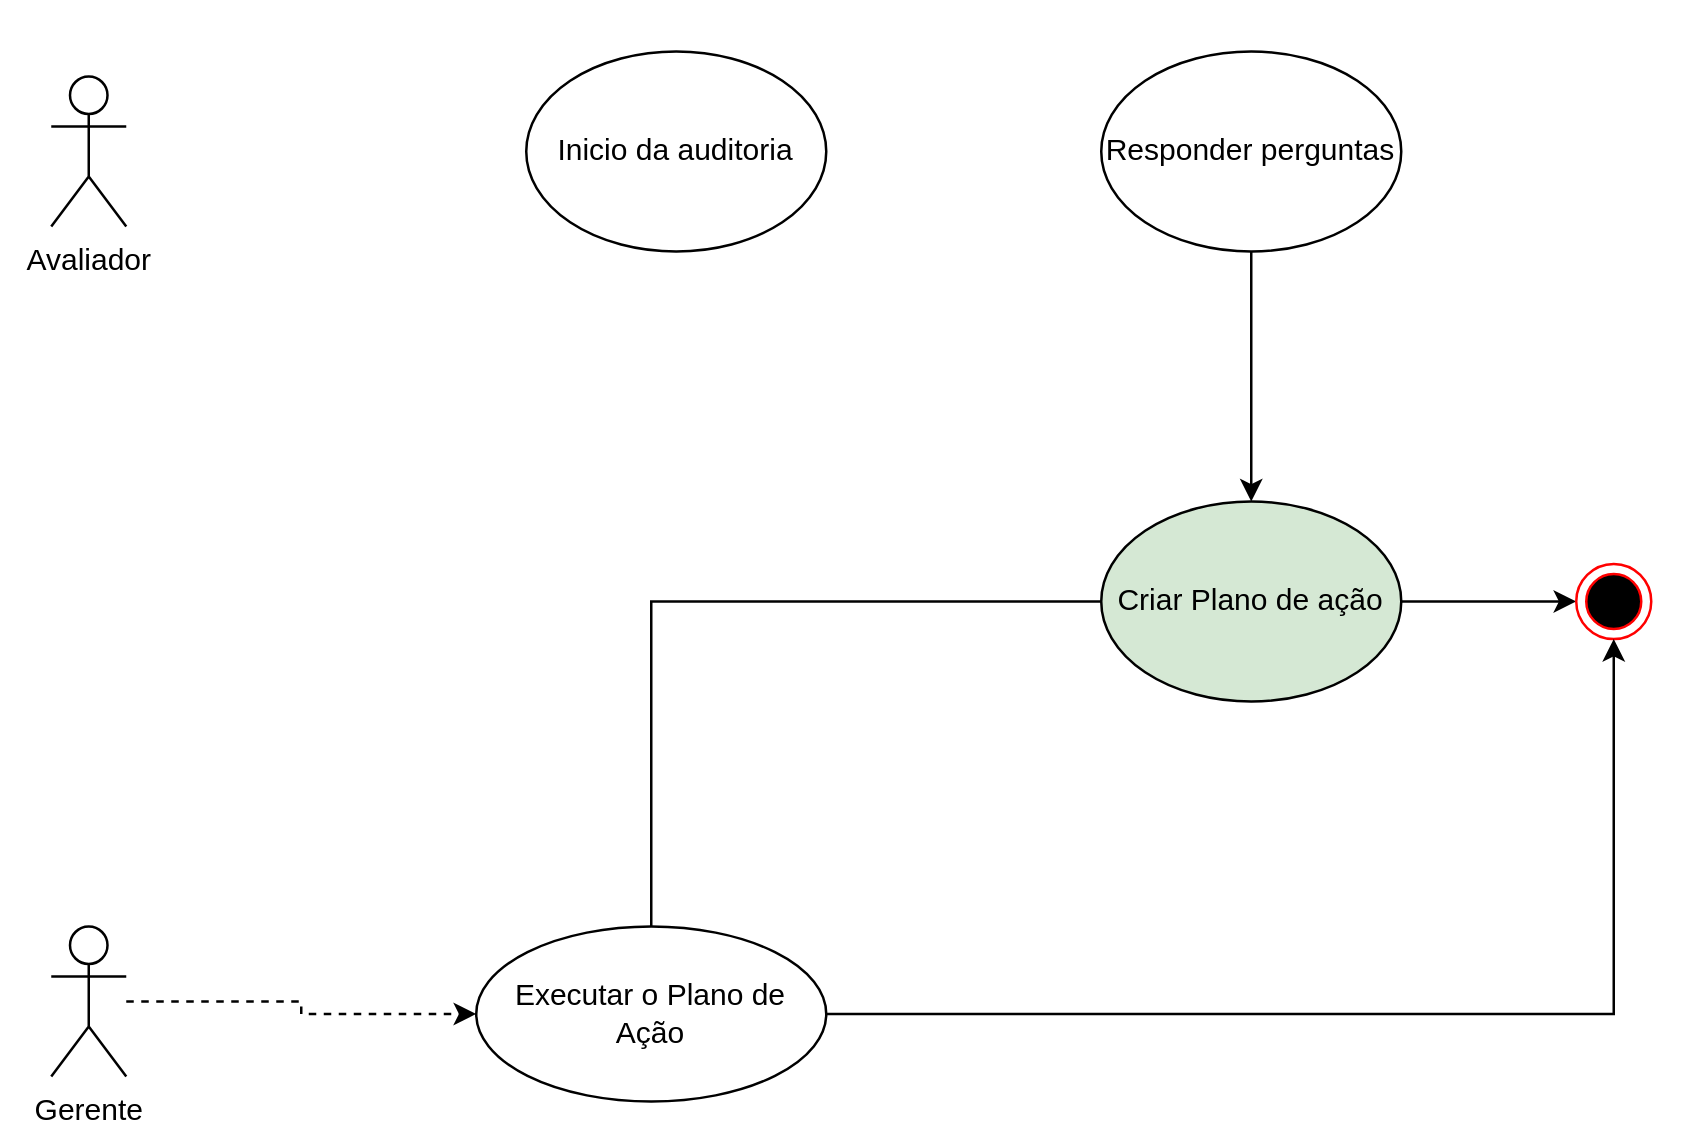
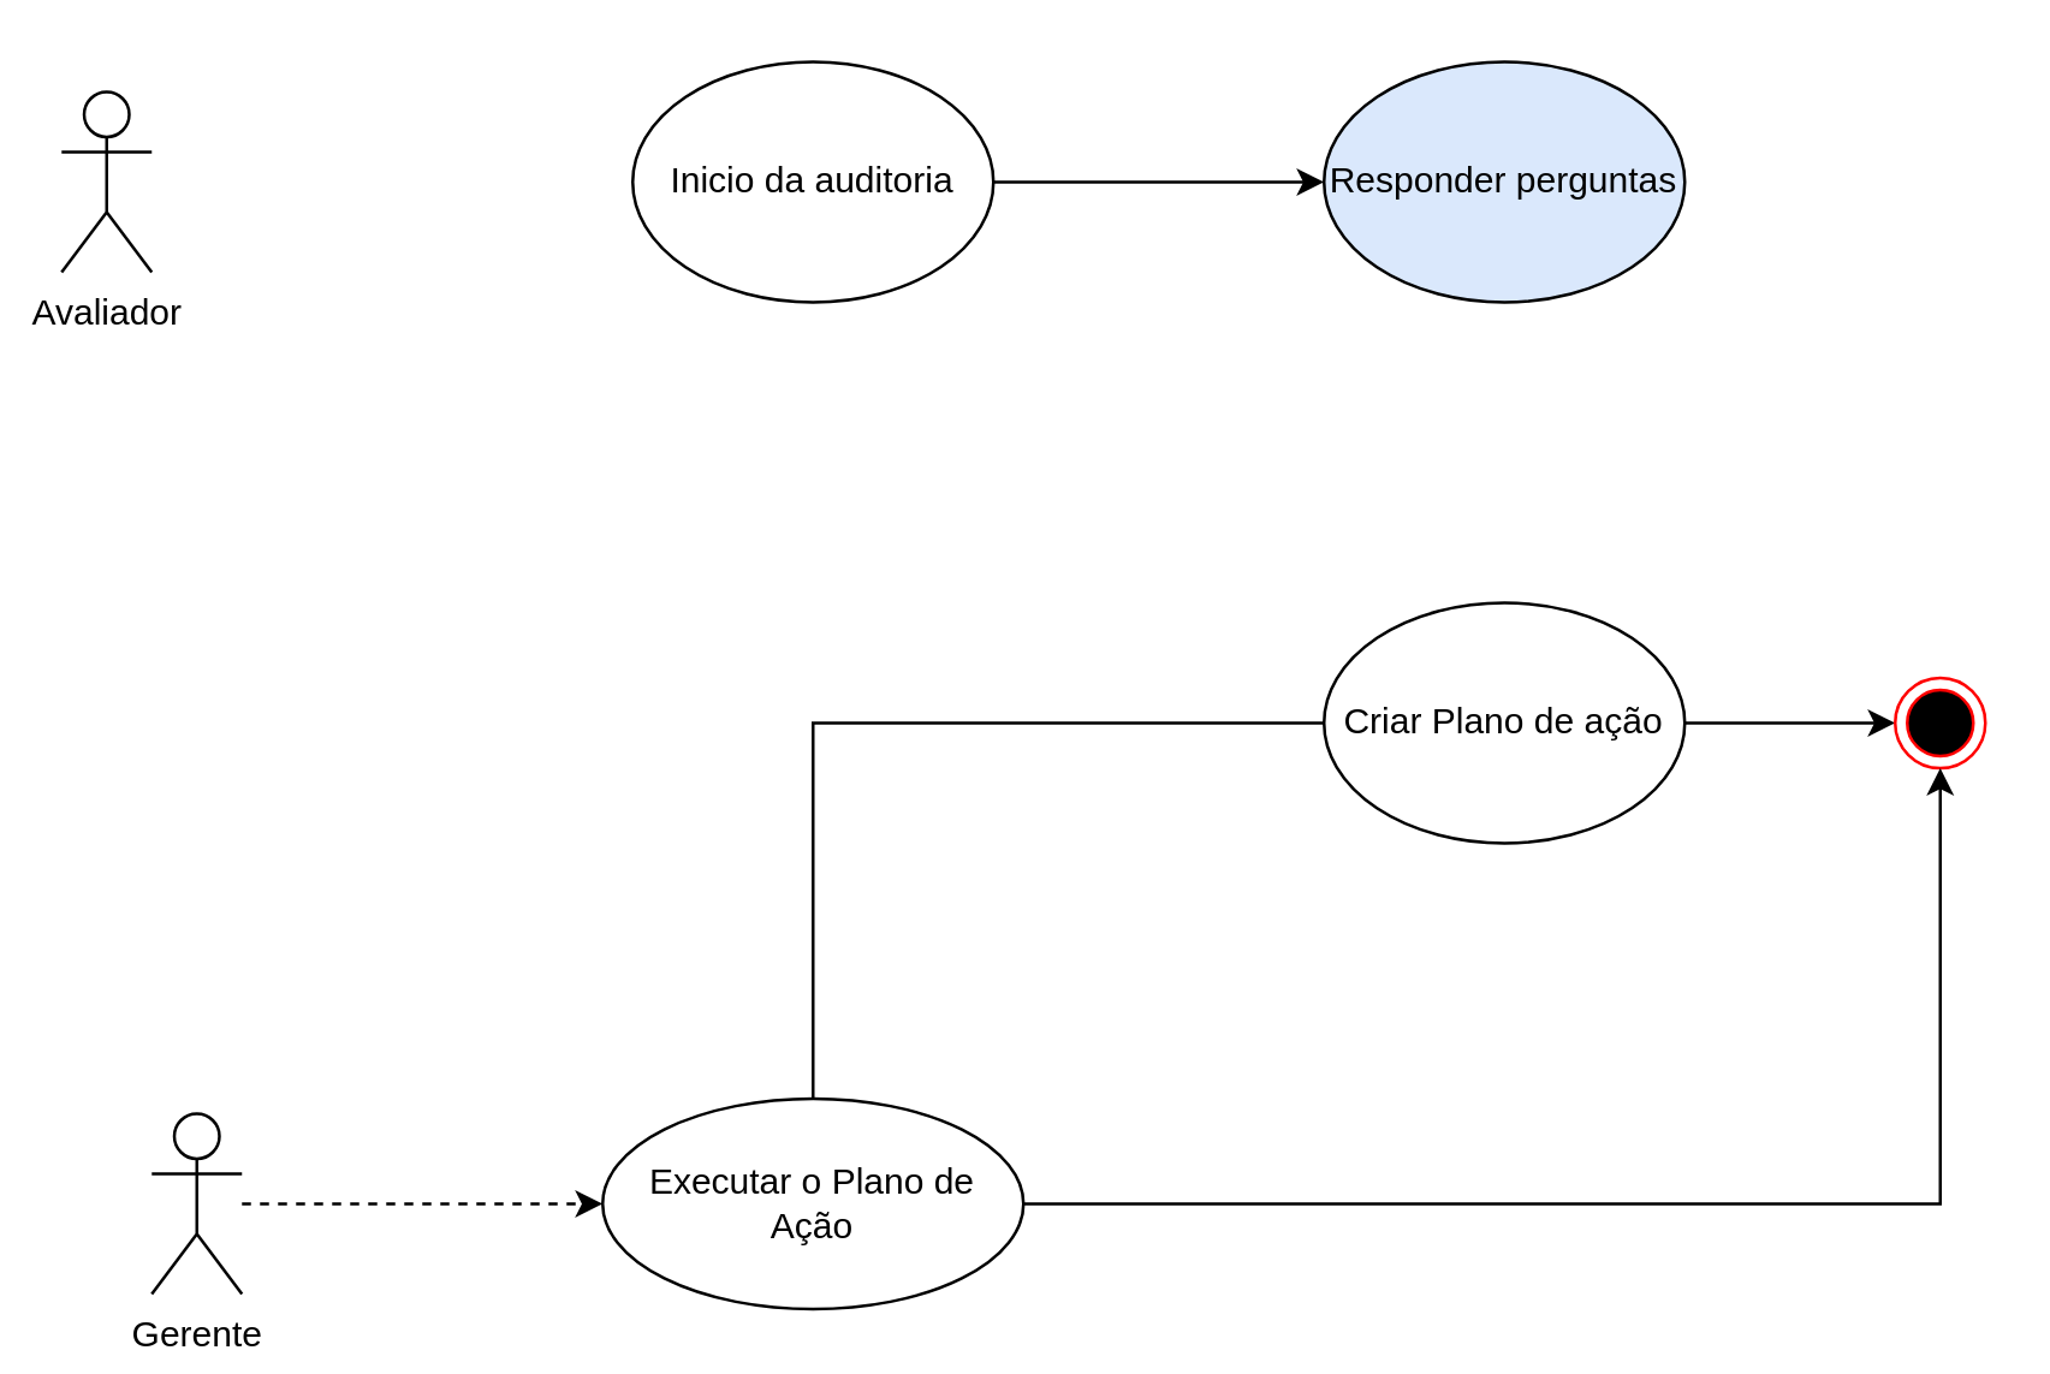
+ <mxCell id="2" value="" style="edgeStyle=orthogonalEdgeStyle;rounded=0;orthogonalLoop=1;jettySize=auto;html=1;" edge="1" parent="1" source="3" target="6"><mxGeometry relative="1" as="geometry" /></mxCell>
- <mxCell id="6" value="Responder perguntas" style="ellipse;whiteSpace=wrap;html=1;" vertex="1" parent="1"><mxGeometry x="440" y="20" width="120" height="80" as="geometry" /></mxCell>
+ <mxCell id="6" value="Responder perguntas" style="ellipse;whiteSpace=wrap;html=1;fillColor=#dae8fc;" vertex="1" parent="1"><mxGeometry x="440" y="20" width="120" height="80" as="geometry" /></mxCell>
- <mxCell id="5" value="" style="edgeStyle=orthogonalEdgeStyle;rounded=0;orthogonalLoop=1;jettySize=auto;html=1;" edge="1" parent="1" source="6" target="9"><mxGeometry relative="1" as="geometry" /></mxCell>
- <mxCell id="9" value="Criar Plano de ação" style="ellipse;whiteSpace=wrap;html=1;fillColor=#d5e8d4;" vertex="1" parent="1"><mxGeometry x="440" y="200" width="120" height="80" as="geometry" /></mxCell>
+ <mxCell id="9" value="Criar Plano de ação" style="ellipse;whiteSpace=wrap;html=1;" vertex="1" parent="1"><mxGeometry x="440" y="200" width="120" height="80" as="geometry" /></mxCell>
- <mxCell id="12" value="Gerente" style="shape=umlActor;verticalLabelPosition=bottom;verticalAlign=top;html=1;outlineConnect=0;" vertex="1" parent="1"><mxGeometry x="20" y="370" width="30" height="60" as="geometry" /></mxCell>
+ <mxCell id="12" value="Gerente" style="shape=umlActor;verticalLabelPosition=bottom;verticalAlign=top;html=1;outlineConnect=0;" vertex="1" parent="1"><mxGeometry x="50" y="370" width="30" height="60" as="geometry" /></mxCell>
- <mxCell id="14" value="Executar o Plano de Ação" style="ellipse;whiteSpace=wrap;html=1;" vertex="1" parent="1"><mxGeometry x="190" y="370" width="140" height="70" as="geometry" /></mxCell>
+ <mxCell id="14" value="Executar o Plano de Ação" style="ellipse;whiteSpace=wrap;html=1;" vertex="1" parent="1"><mxGeometry x="200" y="365" width="140" height="70" as="geometry" /></mxCell>
